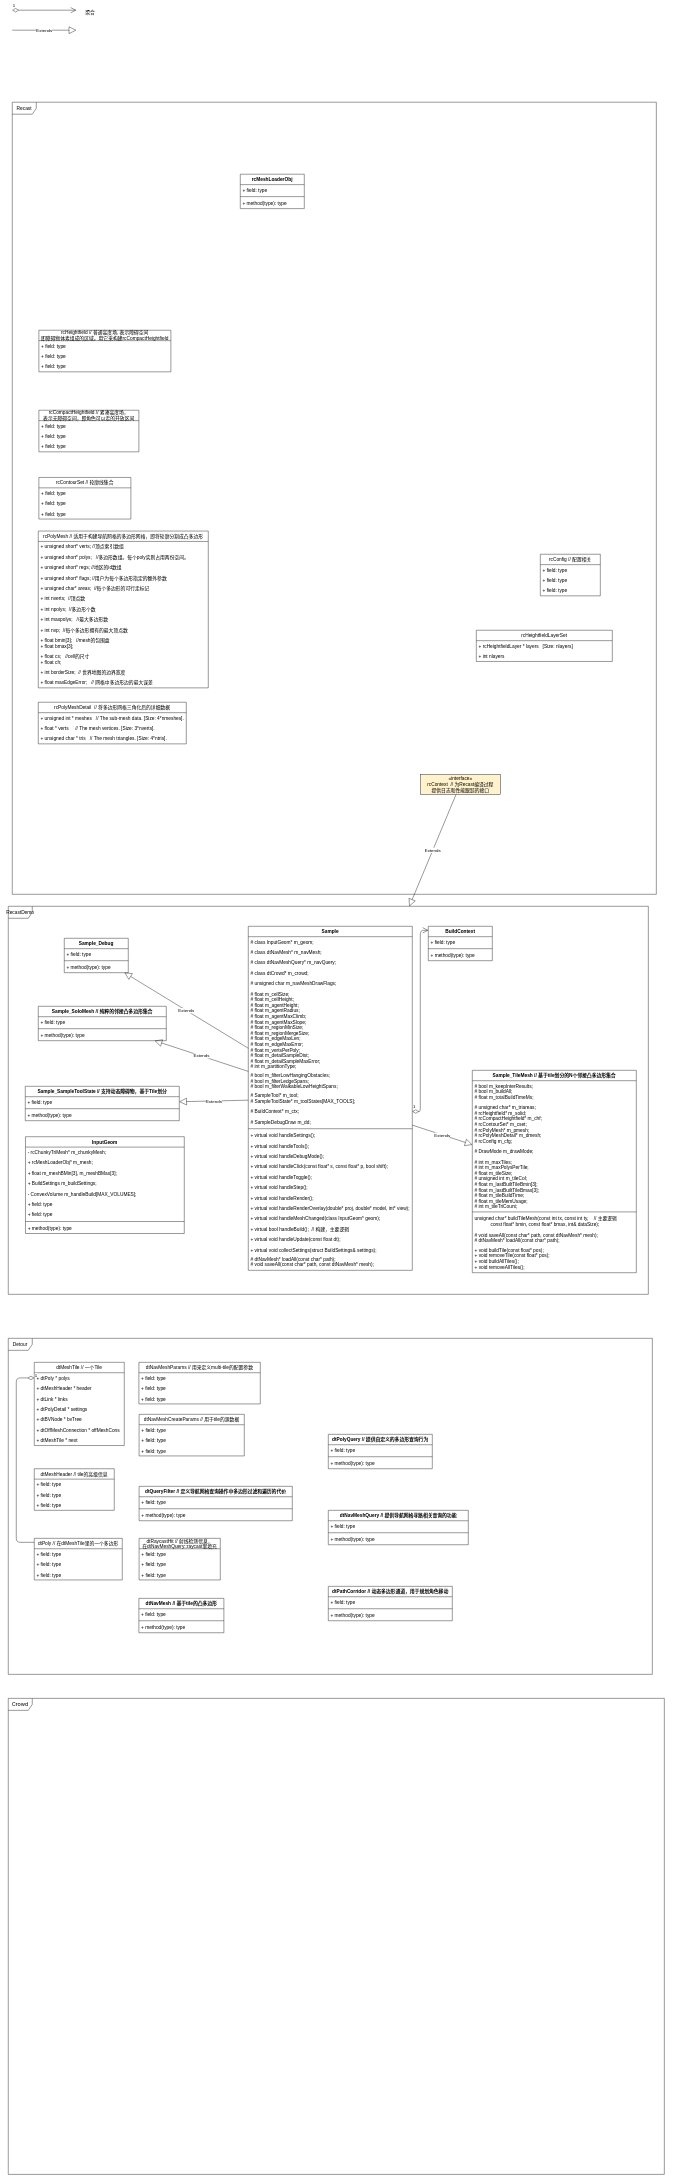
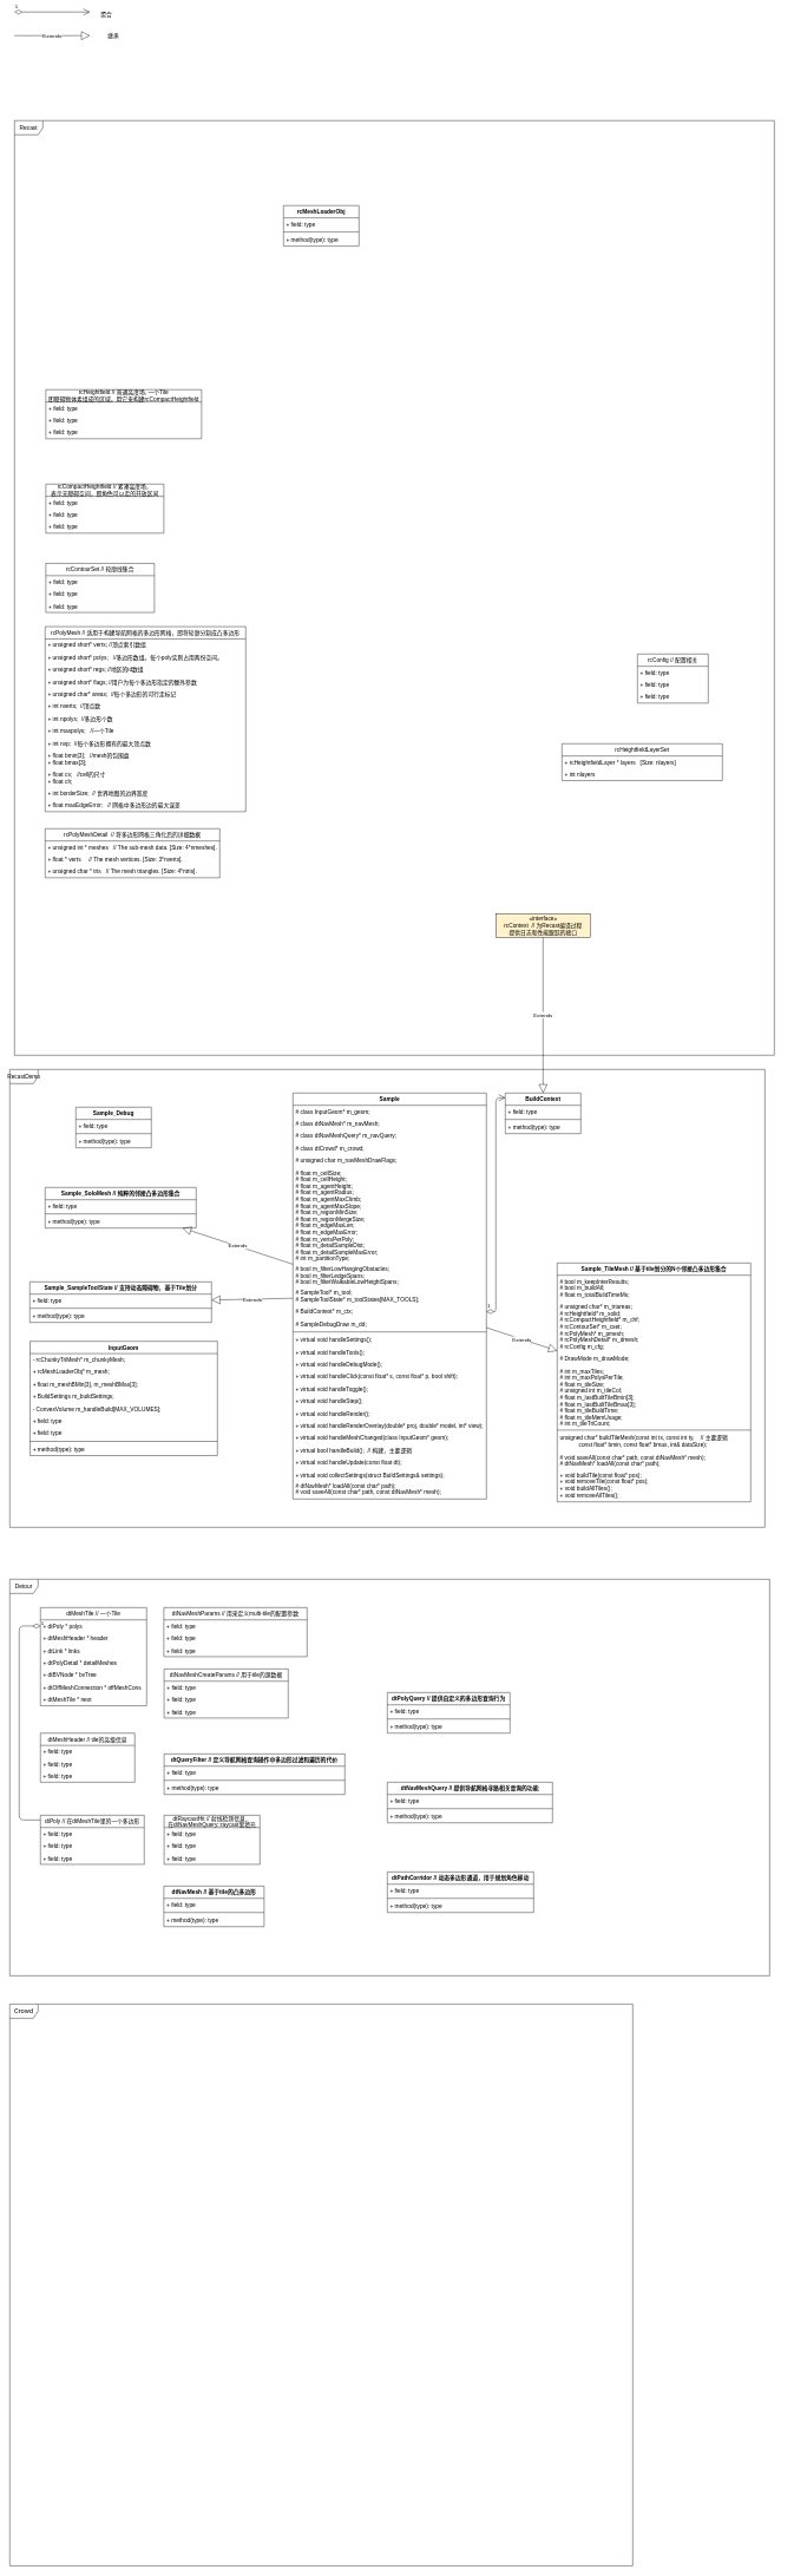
+ <mxCell id="148" value="继承" style="text;html=1;strokeColor=none;fillColor=none;align=center;verticalAlign=middle;whiteSpace=wrap;rounded=0;" parent="1" vertex="1"><mxGeometry x="220" y="65" width="40" height="20" as="geometry" /></mxCell>
- <mxCell id="40" value="rcHeightfield // 普通高度场, 表示障碍空间&#10;即障碍物体素组成的区域。用它来构建rcCompactHeightfield" style="swimlane;fontStyle=0;childLayout=stackLayout;horizontal=1;startSize=26;fillColor=none;horizontalStack=0;resizeParent=1;resizeParentMax=0;resizeLast=0;collapsible=1;marginBottom=0;" parent="1" vertex="1"><mxGeometry x="96.5" y="825" width="330" height="104" as="geometry" /></mxCell>
+ <mxCell id="40" value="rcHeightfield // 普通高度场, 一个Tile&#10;即障碍物体素组成的区域。用它来构建rcCompactHeightfield" style="swimlane;fontStyle=0;childLayout=stackLayout;horizontal=1;startSize=26;fillColor=none;horizontalStack=0;resizeParent=1;resizeParentMax=0;resizeLast=0;collapsible=1;marginBottom=0;" parent="1" vertex="1"><mxGeometry x="96.5" y="825" width="330" height="104" as="geometry" /></mxCell>
- <mxCell id="60" value="+ int maxpolys;   //最大多边形数" style="text;strokeColor=none;fillColor=none;align=left;verticalAlign=top;spacingLeft=4;spacingRight=4;overflow=hidden;rotatable=0;points=[[0,0.5],[1,0.5]];portConstraint=eastwest;" parent="52" vertex="1"><mxGeometry y="208" width="425" height="26" as="geometry" /></mxCell>
+ <mxCell id="60" value="+ int maxpolys;   //一个Tile" style="text;strokeColor=none;fillColor=none;align=left;verticalAlign=top;spacingLeft=4;spacingRight=4;overflow=hidden;rotatable=0;points=[[0,0.5],[1,0.5]];portConstraint=eastwest;" parent="52" vertex="1"><mxGeometry y="208" width="425" height="26" as="geometry" /></mxCell>
- <mxCell id="143" value="Extends" style="endArrow=block;endSize=16;endFill=0;html=1;" parent="1" source="144" target="77" edge="1"><mxGeometry width="160" relative="1" as="geometry"><mxPoint x="1390" y="2960" as="sourcePoint" /><mxPoint x="1520" y="3075" as="targetPoint" /></mxGeometry></mxCell>
+ <mxCell id="143" value="Extends" style="endArrow=block;endSize=16;endFill=0;html=1;" parent="1" source="144" target="134" edge="1"><mxGeometry width="160" relative="1" as="geometry"><mxPoint x="1390" y="2960" as="sourcePoint" /><mxPoint x="1520" y="3075" as="targetPoint" /></mxGeometry></mxCell>
- <mxCell id="141" value="Extends" style="endArrow=block;endSize=16;endFill=0;html=1;" parent="1" source="78" target="103" edge="1"><mxGeometry width="160" relative="1" as="geometry"><mxPoint x="270" y="2455" as="sourcePoint" /><mxPoint x="460" y="2385" as="targetPoint" /></mxGeometry></mxCell>
- <mxCell id="35" value="+ dtPolyDetail * settings" style="text;strokeColor=none;fillColor=none;align=left;verticalAlign=top;spacingLeft=4;spacingRight=4;overflow=hidden;rotatable=0;points=[[0,0.5],[1,0.5]];portConstraint=eastwest;" parent="31" vertex="1"><mxGeometry y="104" width="225" height="26" as="geometry" /></mxCell>
+ <mxCell id="35" value="+ dtPolyDetail * detailMeshes" style="text;strokeColor=none;fillColor=none;align=left;verticalAlign=top;spacingLeft=4;spacingRight=4;overflow=hidden;rotatable=0;points=[[0,0.5],[1,0.5]];portConstraint=eastwest;" parent="31" vertex="1"><mxGeometry y="104" width="225" height="26" as="geometry" /></mxCell>
- <mxCell id="162" value="&lt;font face=&quot;roboto, sans-serif&quot;&gt;&lt;span style=&quot;font-size: 14px ; background-color: rgb(255 , 255 , 255)&quot;&gt;Crowd&lt;/span&gt;&lt;/font&gt;" style="shape=umlFrame;whiteSpace=wrap;html=1;" parent="1" vertex="1"><mxGeometry x="20" y="4245" width="1640" height="1190" as="geometry" /></mxCell>
+ <mxCell id="162" value="&lt;font face=&quot;roboto, sans-serif&quot;&gt;&lt;span style=&quot;font-size: 14px ; background-color: rgb(255 , 255 , 255)&quot;&gt;Crowd&lt;/span&gt;&lt;/font&gt;" style="shape=umlFrame;whiteSpace=wrap;html=1;" parent="1" vertex="1"><mxGeometry x="20" y="4245" width="1320" height="1190" as="geometry" /></mxCell>
